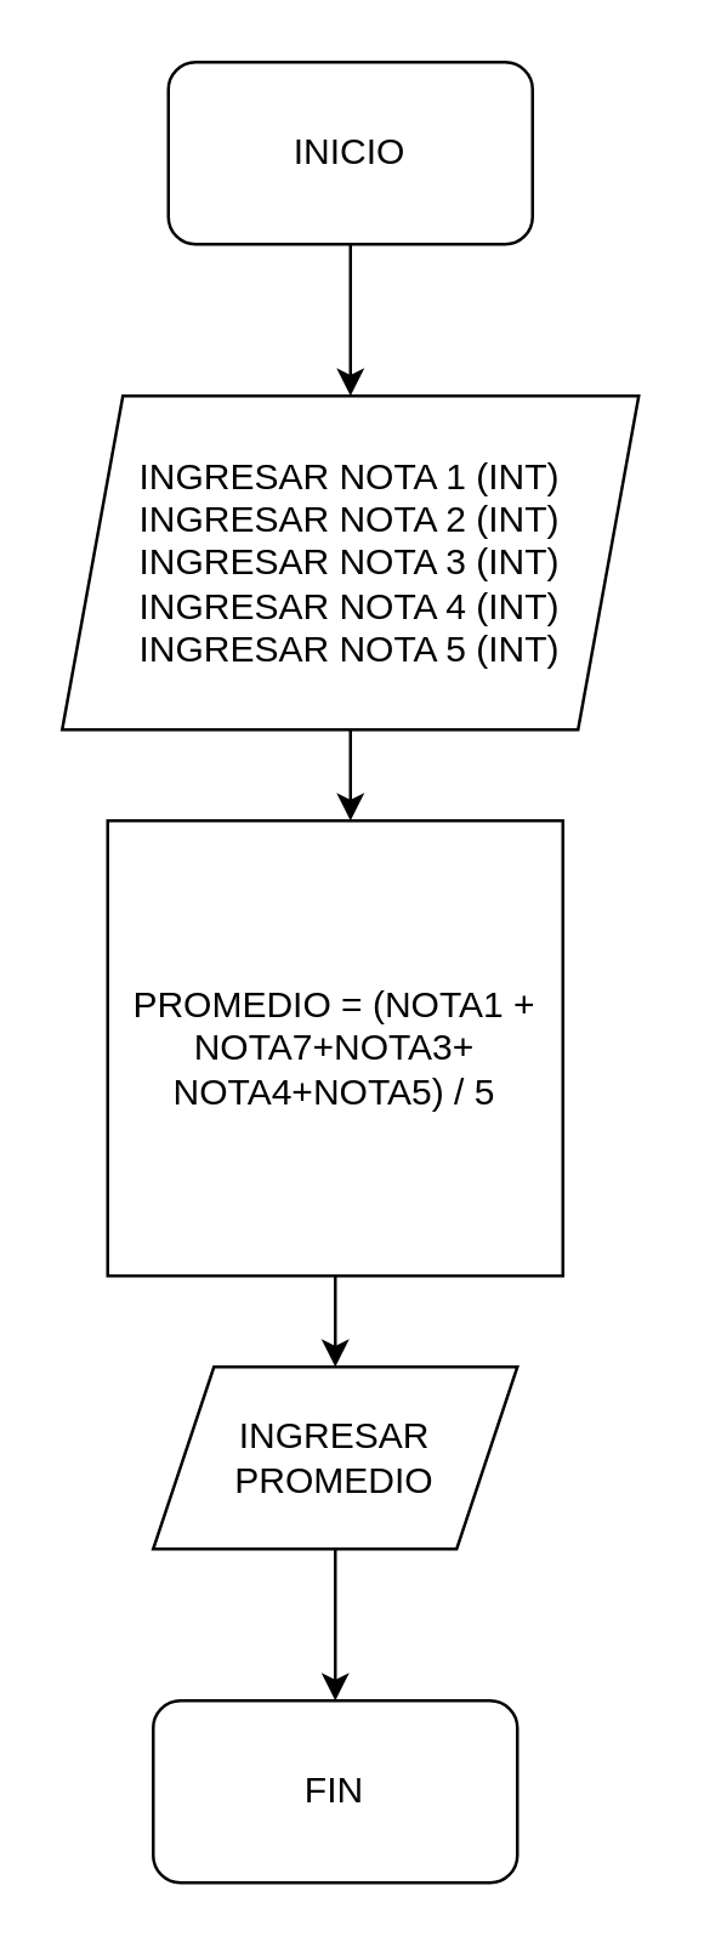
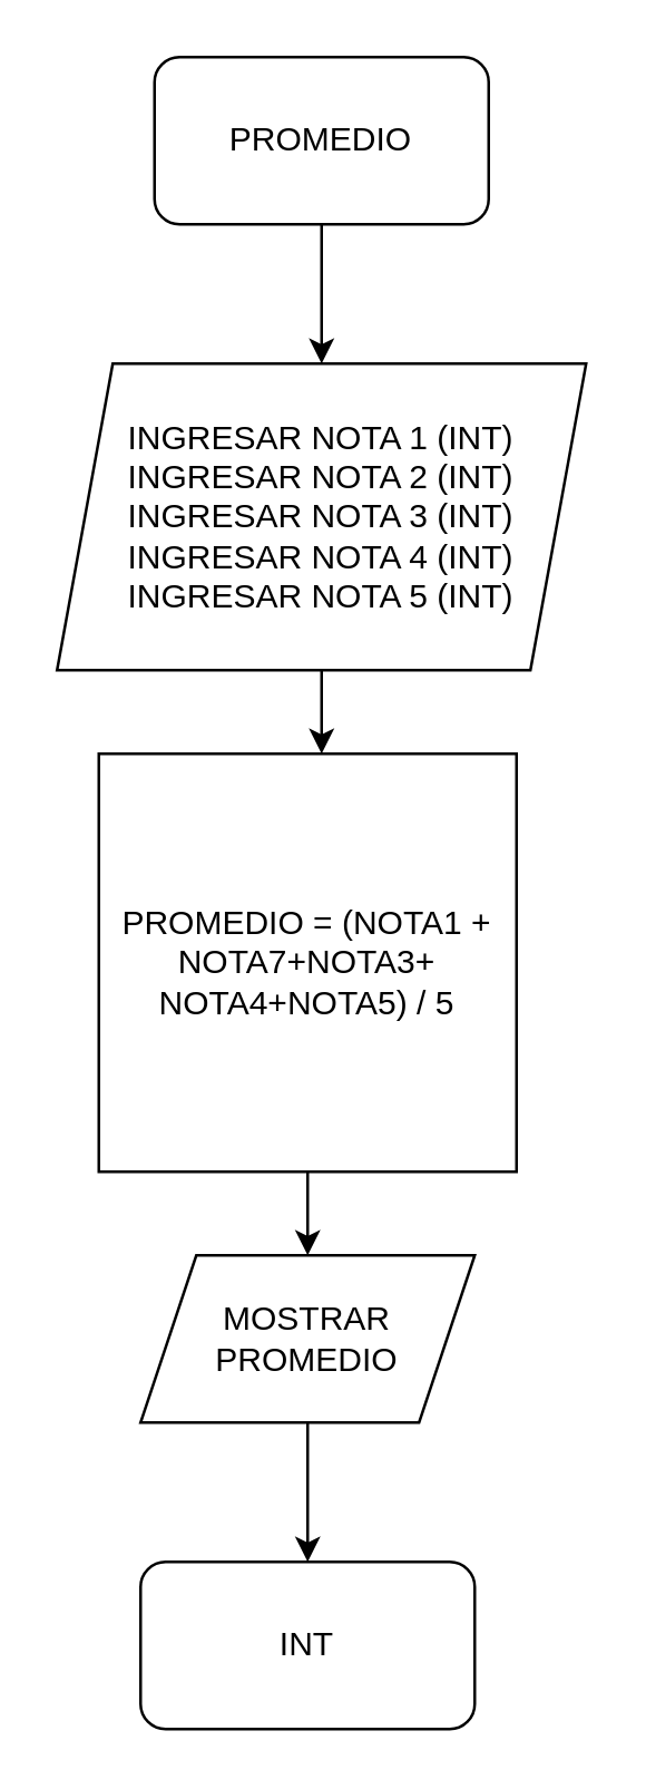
- <mxCell id="8" value="INICIO" style="rounded=1;whiteSpace=wrap;html=1;" parent="1" vertex="1"><mxGeometry x="55" y="20" width="120" height="60" as="geometry" /></mxCell>
+ <mxCell id="8" value="PROMEDIO" style="rounded=1;whiteSpace=wrap;html=1;" parent="1" vertex="1"><mxGeometry x="55" y="20" width="120" height="60" as="geometry" /></mxCell>
- <mxCell id="10" value="INGRESAR PROMEDIO" style="shape=parallelogram;perimeter=parallelogramPerimeter;whiteSpace=wrap;html=1;fixedSize=1;" vertex="1" parent="1"><mxGeometry x="50" y="450" width="120" height="60" as="geometry" /></mxCell>
+ <mxCell id="10" value="MOSTRAR PROMEDIO" style="shape=parallelogram;perimeter=parallelogramPerimeter;whiteSpace=wrap;html=1;fixedSize=1;" vertex="1" parent="1"><mxGeometry x="50" y="450" width="120" height="60" as="geometry" /></mxCell>
- <mxCell id="9" value="FIN" style="rounded=1;whiteSpace=wrap;html=1;" parent="1" vertex="1"><mxGeometry x="50" y="560" width="120" height="60" as="geometry" /></mxCell>
+ <mxCell id="9" value="INT" style="rounded=1;whiteSpace=wrap;html=1;" parent="1" vertex="1"><mxGeometry x="50" y="560" width="120" height="60" as="geometry" /></mxCell>
